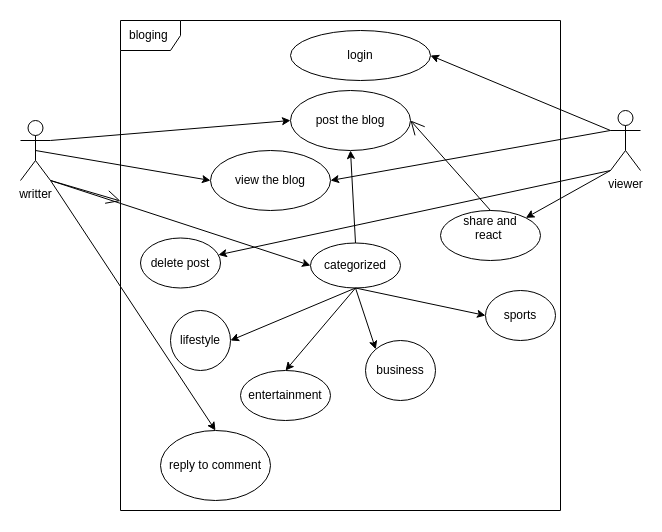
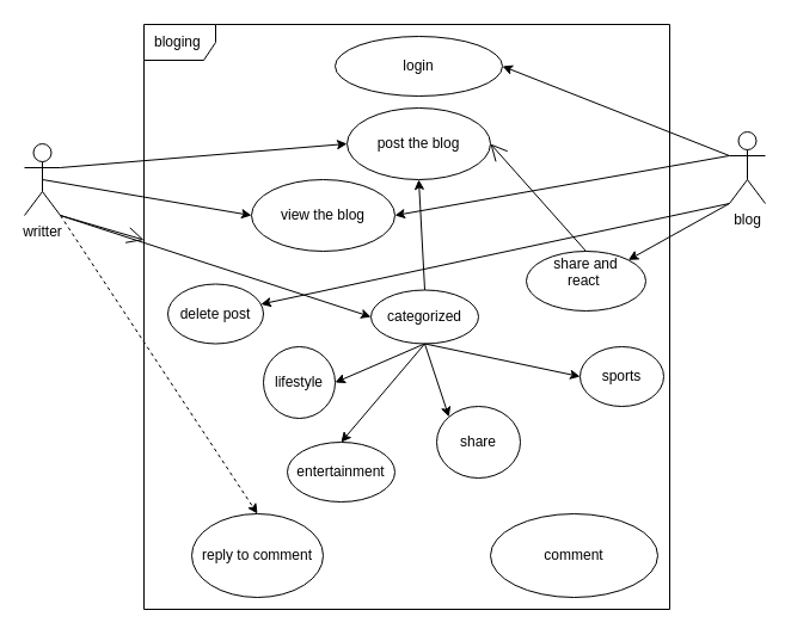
- <mxCell id="16" value="login" style="ellipse;whiteSpace=wrap;html=1;" vertex="1" parent="1"><mxGeometry x="290" y="30" width="140" height="50" as="geometry" /></mxCell>
+ <mxCell id="16" value="login" style="ellipse;whiteSpace=wrap;html=1;" vertex="1" parent="1"><mxGeometry x="280" y="30" width="140" height="50" as="geometry" /></mxCell>
- <mxCell id="3" value="viewer" style="shape=umlActor;verticalLabelPosition=bottom;verticalAlign=top;html=1;outlineConnect=0;" vertex="1" parent="1"><mxGeometry x="610" y="110" width="30" height="60" as="geometry" /></mxCell>
+ <mxCell id="3" value="blog" style="shape=umlActor;verticalLabelPosition=bottom;verticalAlign=top;html=1;outlineConnect=0;" vertex="1" parent="1"><mxGeometry x="610" y="110" width="30" height="60" as="geometry" /></mxCell>
- <mxCell id="15" value="" style="endArrow=classic;html=1;rounded=0;entryX=0.5;entryY=0;entryDx=0;entryDy=0;exitX=1;exitY=1;exitDx=0;exitDy=0;exitPerimeter=0;" edge="1" parent="1" source="2" target="13"><mxGeometry width="50" height="50" relative="1" as="geometry"><mxPoint x="100" y="190" as="sourcePoint" /><mxPoint x="80" y="280" as="targetPoint" /></mxGeometry></mxCell>
+ <mxCell id="15" value="" style="endArrow=classic;html=1;rounded=0;entryX=0.5;entryY=0;entryDx=0;entryDy=0;exitX=1;exitY=1;exitDx=0;exitDy=0;exitPerimeter=0;dashed=1;" edge="1" parent="1" source="2" target="13"><mxGeometry width="50" height="50" relative="1" as="geometry"><mxPoint x="100" y="190" as="sourcePoint" /><mxPoint x="80" y="280" as="targetPoint" /></mxGeometry></mxCell>
- <mxCell id="26" value="lifestyle" style="ellipse;whiteSpace=wrap;html=1;" vertex="1" parent="1"><mxGeometry x="170" y="310" width="60" height="60" as="geometry" /></mxCell>
+ <mxCell id="26" value="lifestyle" style="ellipse;whiteSpace=wrap;html=1;" vertex="1" parent="1"><mxGeometry x="220" y="290" width="60" height="60" as="geometry" /></mxCell>
- <mxCell id="24" value="business" style="ellipse;whiteSpace=wrap;html=1;" vertex="1" parent="1"><mxGeometry x="365" y="340" width="70" height="60" as="geometry" /></mxCell>
+ <mxCell id="24" value="share" style="ellipse;whiteSpace=wrap;html=1;" vertex="1" parent="1"><mxGeometry x="365" y="340" width="70" height="60" as="geometry" /></mxCell>
+ <mxCell id="18" value="comment" style="ellipse;whiteSpace=wrap;html=1;" vertex="1" parent="1"><mxGeometry x="410" y="430" width="140" height="70" as="geometry" /></mxCell>
